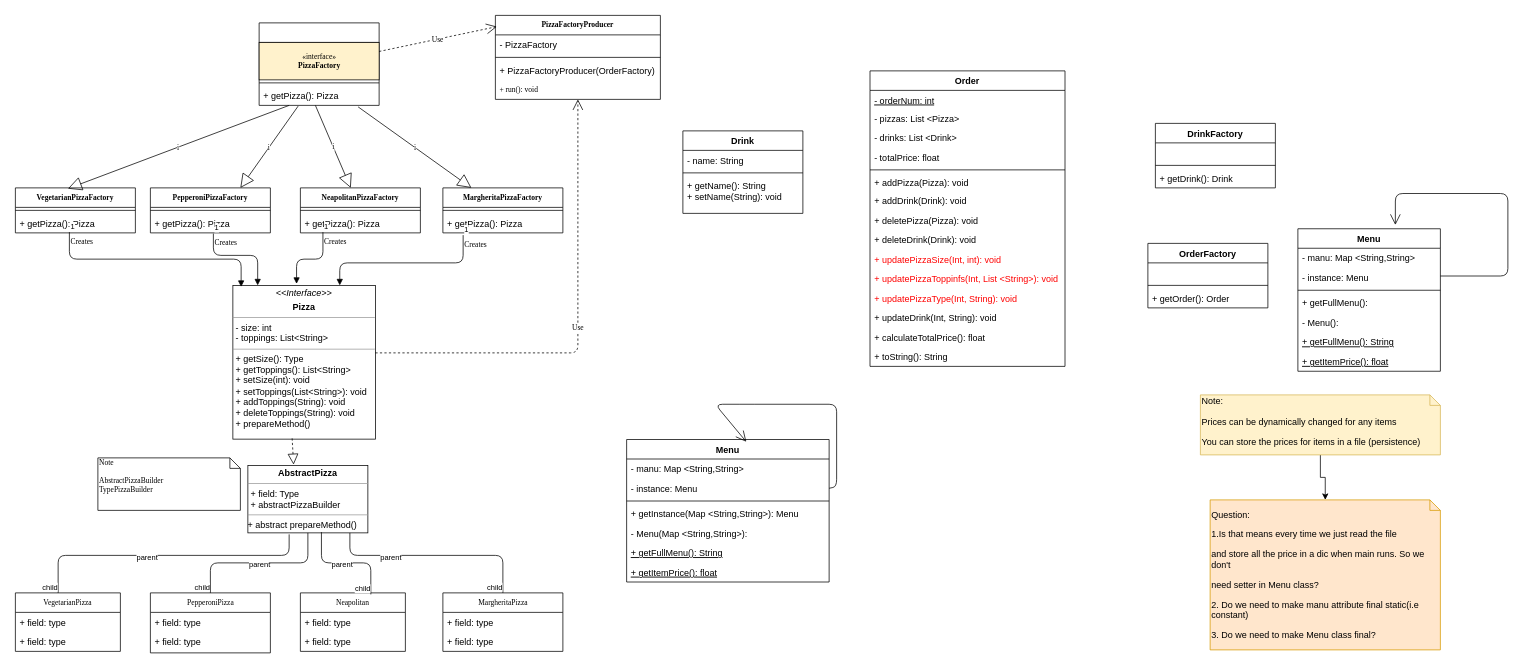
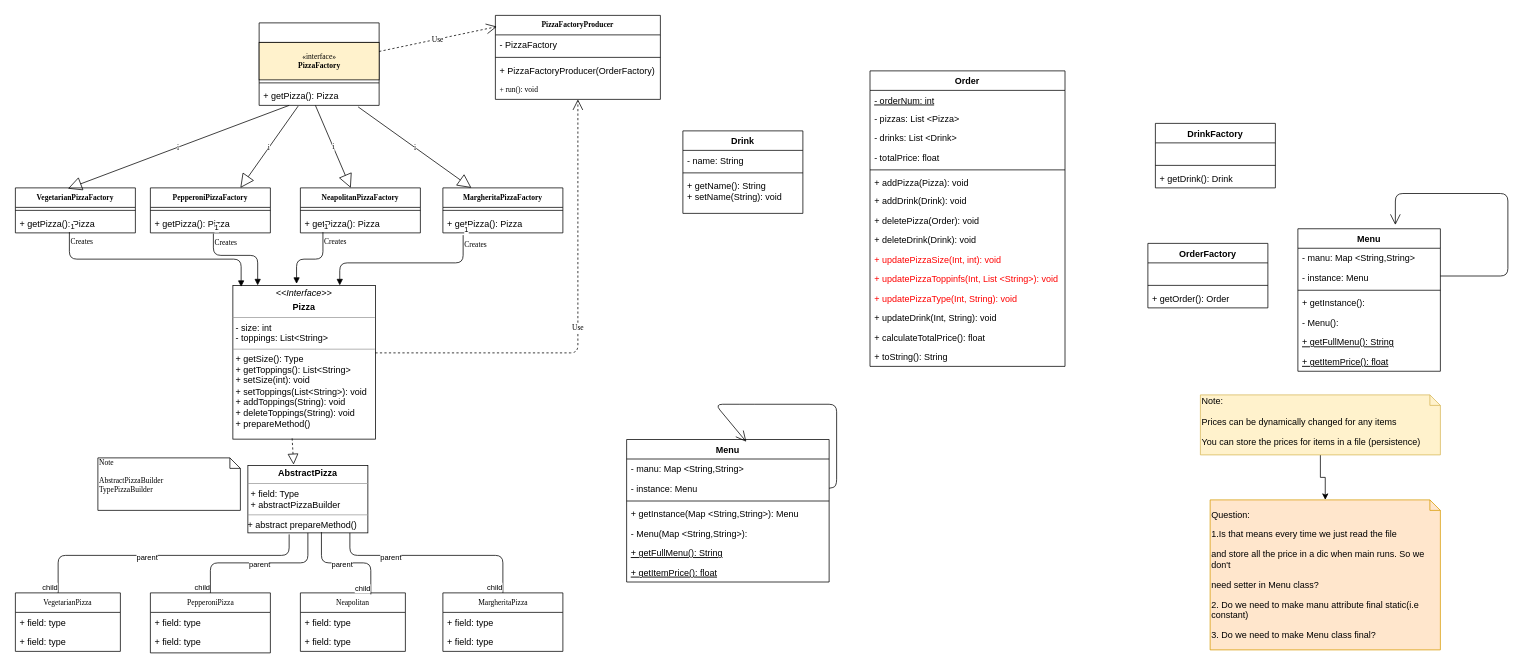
- <mxCell id="76" value="+ deletePizza(Pizza): void" style="text;strokeColor=none;fillColor=none;align=left;verticalAlign=top;spacingLeft=4;spacingRight=4;overflow=hidden;rotatable=0;points=[[0,0.5],[1,0.5]];portConstraint=eastwest;" vertex="1" parent="68"><mxGeometry y="186" width="260" height="26" as="geometry" /></mxCell>
+ <mxCell id="76" value="+ deletePizza(Order): void" style="text;strokeColor=none;fillColor=none;align=left;verticalAlign=top;spacingLeft=4;spacingRight=4;overflow=hidden;rotatable=0;points=[[0,0.5],[1,0.5]];portConstraint=eastwest;" vertex="1" parent="68"><mxGeometry y="186" width="260" height="26" as="geometry" /></mxCell>
- <mxCell id="92" value="+ getFullMenu(): " style="text;strokeColor=none;fillColor=none;align=left;verticalAlign=top;spacingLeft=4;spacingRight=4;overflow=hidden;rotatable=0;points=[[0,0.5],[1,0.5]];portConstraint=eastwest;fontColor=#000000;" vertex="1" parent="88"><mxGeometry y="86" width="190" height="26" as="geometry" /></mxCell>
+ <mxCell id="92" value="+ getInstance(): " style="text;strokeColor=none;fillColor=none;align=left;verticalAlign=top;spacingLeft=4;spacingRight=4;overflow=hidden;rotatable=0;points=[[0,0.5],[1,0.5]];portConstraint=eastwest;fontColor=#000000;" vertex="1" parent="88"><mxGeometry y="86" width="190" height="26" as="geometry" /></mxCell>
